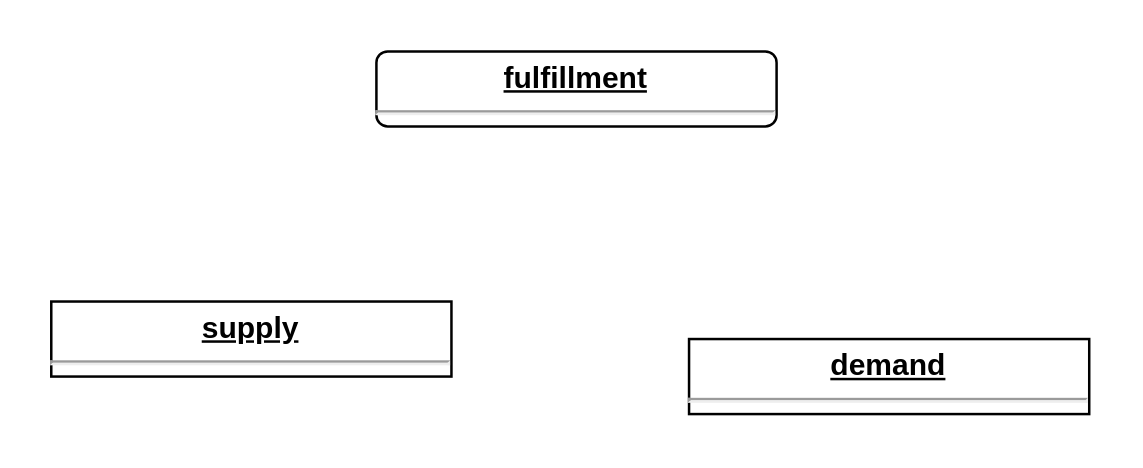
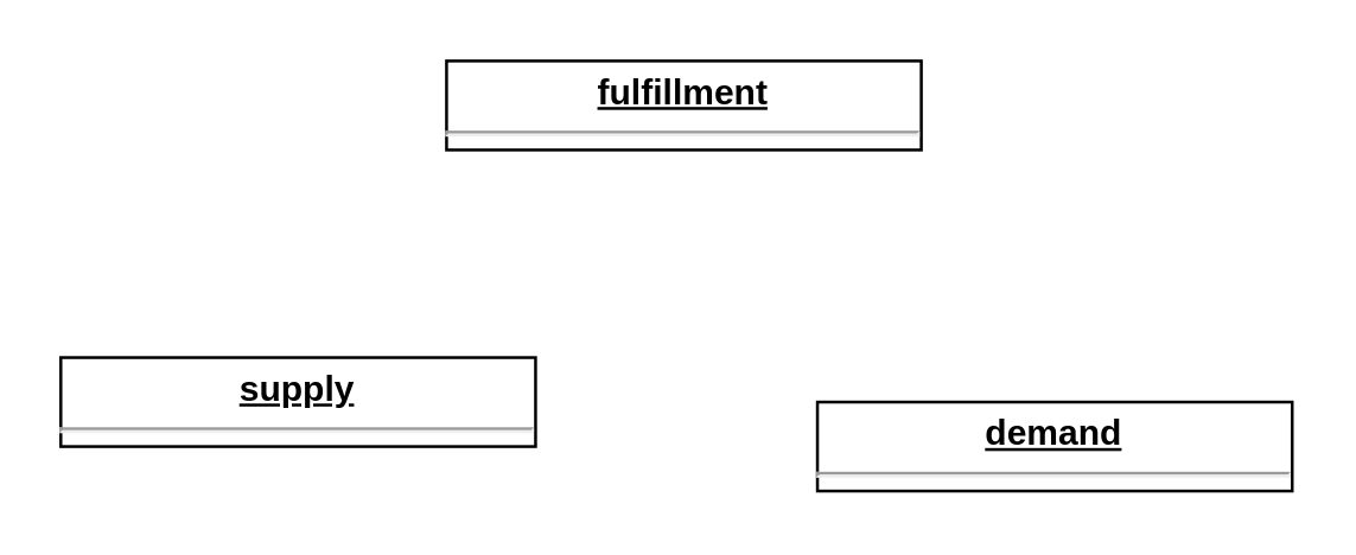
- <mxCell id="4" value="&lt;p style=&quot;margin: 4px 0px 0px ; text-align: center&quot;&gt;&lt;b&gt;&lt;u&gt;fulfillment&lt;/u&gt;&lt;/b&gt;&lt;/p&gt;&lt;hr&gt;&lt;p style=&quot;margin: 0px ; margin-left: 8px&quot;&gt;&lt;br&gt;&lt;/p&gt;" style="verticalAlign=top;align=left;overflow=fill;fontSize=12;fontFamily=Helvetica;html=1;rounded=1;" vertex="1" parent="1"><mxGeometry x="150" y="20" width="160" height="30" as="geometry" /></mxCell>
+ <mxCell id="4" value="&lt;p style=&quot;margin: 4px 0px 0px ; text-align: center&quot;&gt;&lt;b&gt;&lt;u&gt;fulfillment&lt;/u&gt;&lt;/b&gt;&lt;/p&gt;&lt;hr&gt;&lt;p style=&quot;margin: 0px ; margin-left: 8px&quot;&gt;&lt;br&gt;&lt;/p&gt;" style="verticalAlign=top;align=left;overflow=fill;fontSize=12;fontFamily=Helvetica;html=1;" vertex="1" parent="1"><mxGeometry x="150" y="20" width="160" height="30" as="geometry" /></mxCell>
